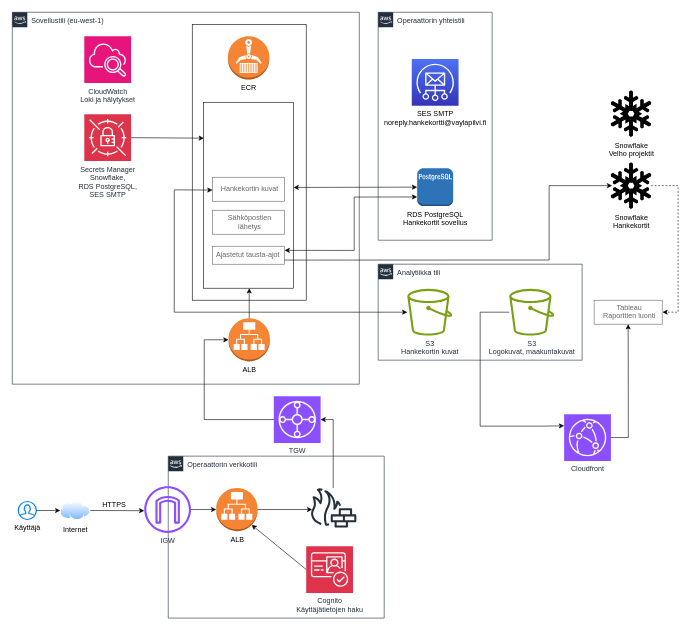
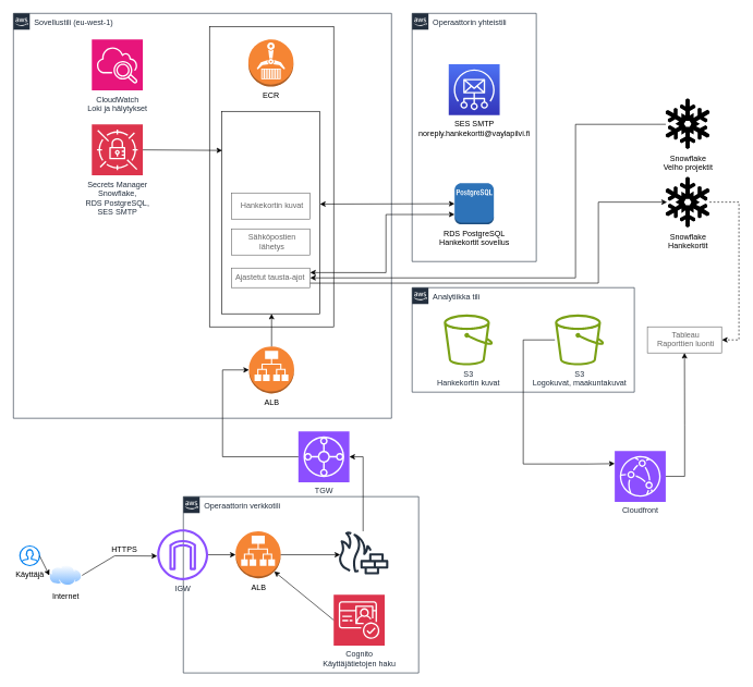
+ <mxCell id="13" style="edgeStyle=orthogonalEdgeStyle;rounded=0;orthogonalLoop=1;jettySize=auto;html=1;exitX=0.001;exitY=0.511;exitDx=0;exitDy=0;exitPerimeter=0;entryX=1;entryY=0.5;entryDx=0;entryDy=0;entryPerimeter=0;" parent="1" target="5" edge="1" source="14"><mxGeometry relative="1" as="geometry"><Array as="points"><mxPoint x="880" y="190" /><mxPoint x="880" y="425" /></Array><mxPoint x="1040" y="189" as="sourcePoint" /></mxGeometry></mxCell>
- <mxCell id="38" value="" style="endArrow=classic;startArrow=classic;html=1;rounded=0;exitX=-0.002;exitY=0.535;exitDx=0;exitDy=0;exitPerimeter=0;" parent="1" source="8" target="34" edge="1"><mxGeometry width="50" height="50" relative="1" as="geometry"><mxPoint x="560" y="520" as="sourcePoint" /><mxPoint x="610" y="470" as="targetPoint" /><Array as="points"><mxPoint x="290" y="316" /><mxPoint x="290" y="520" /></Array></mxGeometry></mxCell>
- <mxCell id="31" value="Internet" style="image;aspect=fixed;perimeter=ellipsePerimeter;html=1;align=center;shadow=0;dashed=0;spacingTop=3;image=img/lib/active_directory/internet_cloud.svg;" parent="1" vertex="1"><mxGeometry x="100" y="834.88" width="50" height="31.5" as="geometry" /></mxCell>
+ <mxCell id="31" value="Internet" style="image;aspect=fixed;perimeter=ellipsePerimeter;html=1;align=center;shadow=0;dashed=0;spacingTop=3;image=img/lib/active_directory/internet_cloud.svg;" parent="1" vertex="1"><mxGeometry x="75" y="864.88" width="50" height="31.5" as="geometry" /></mxCell>
